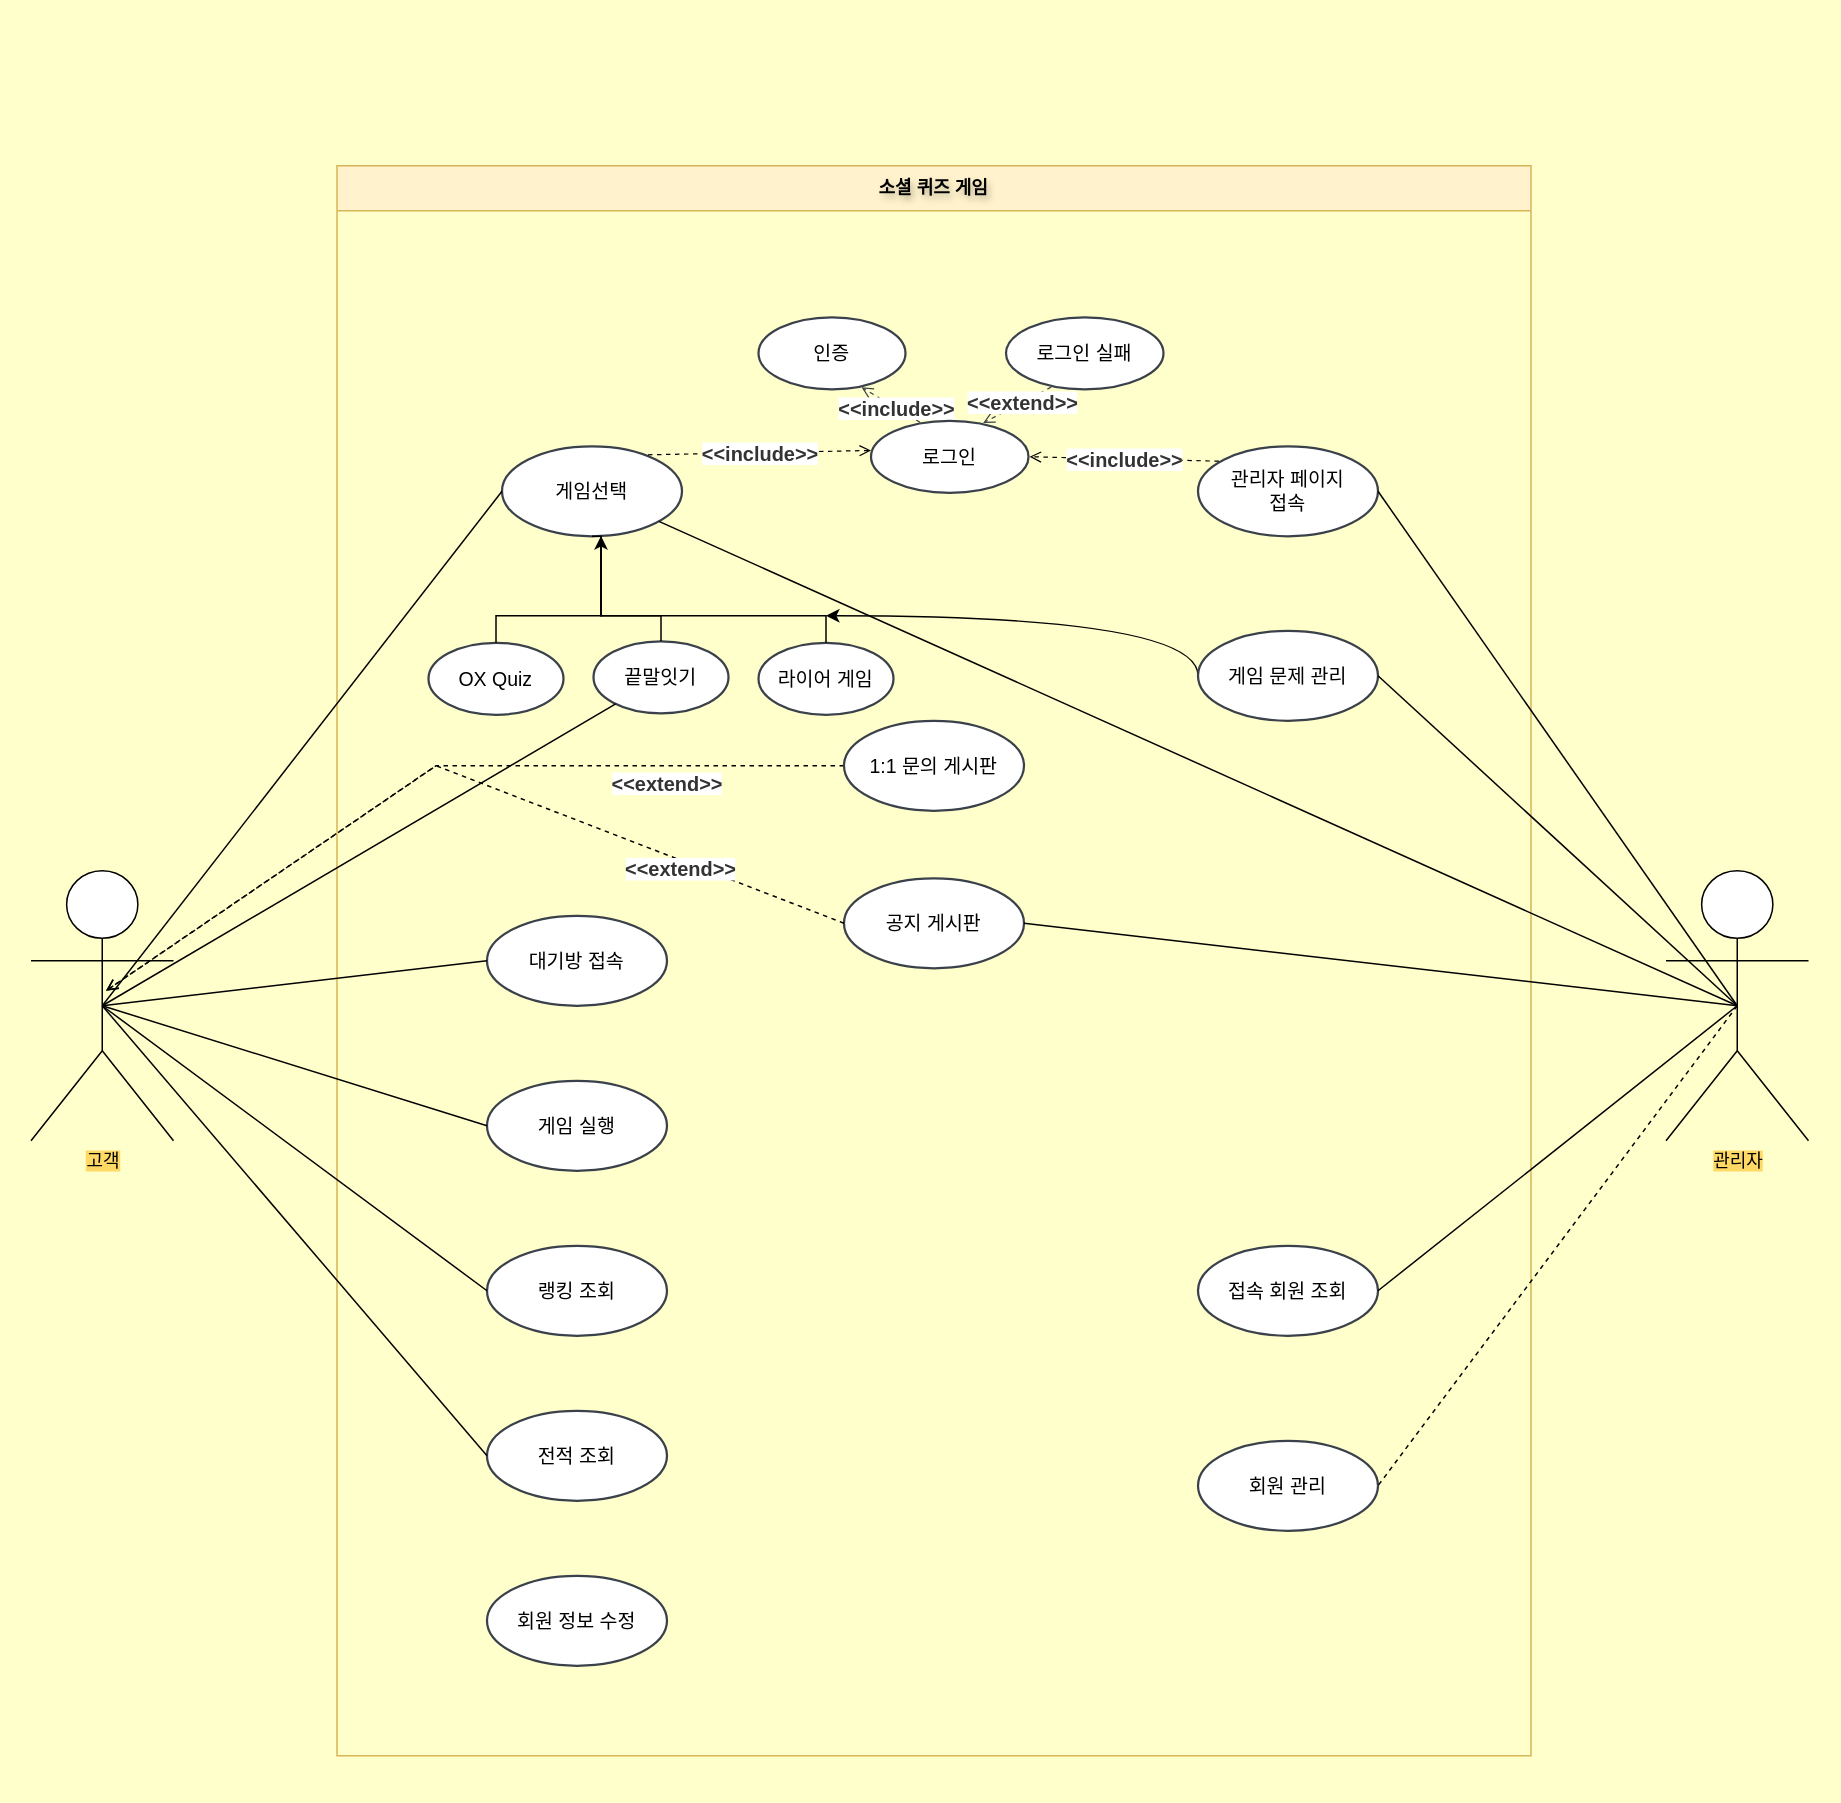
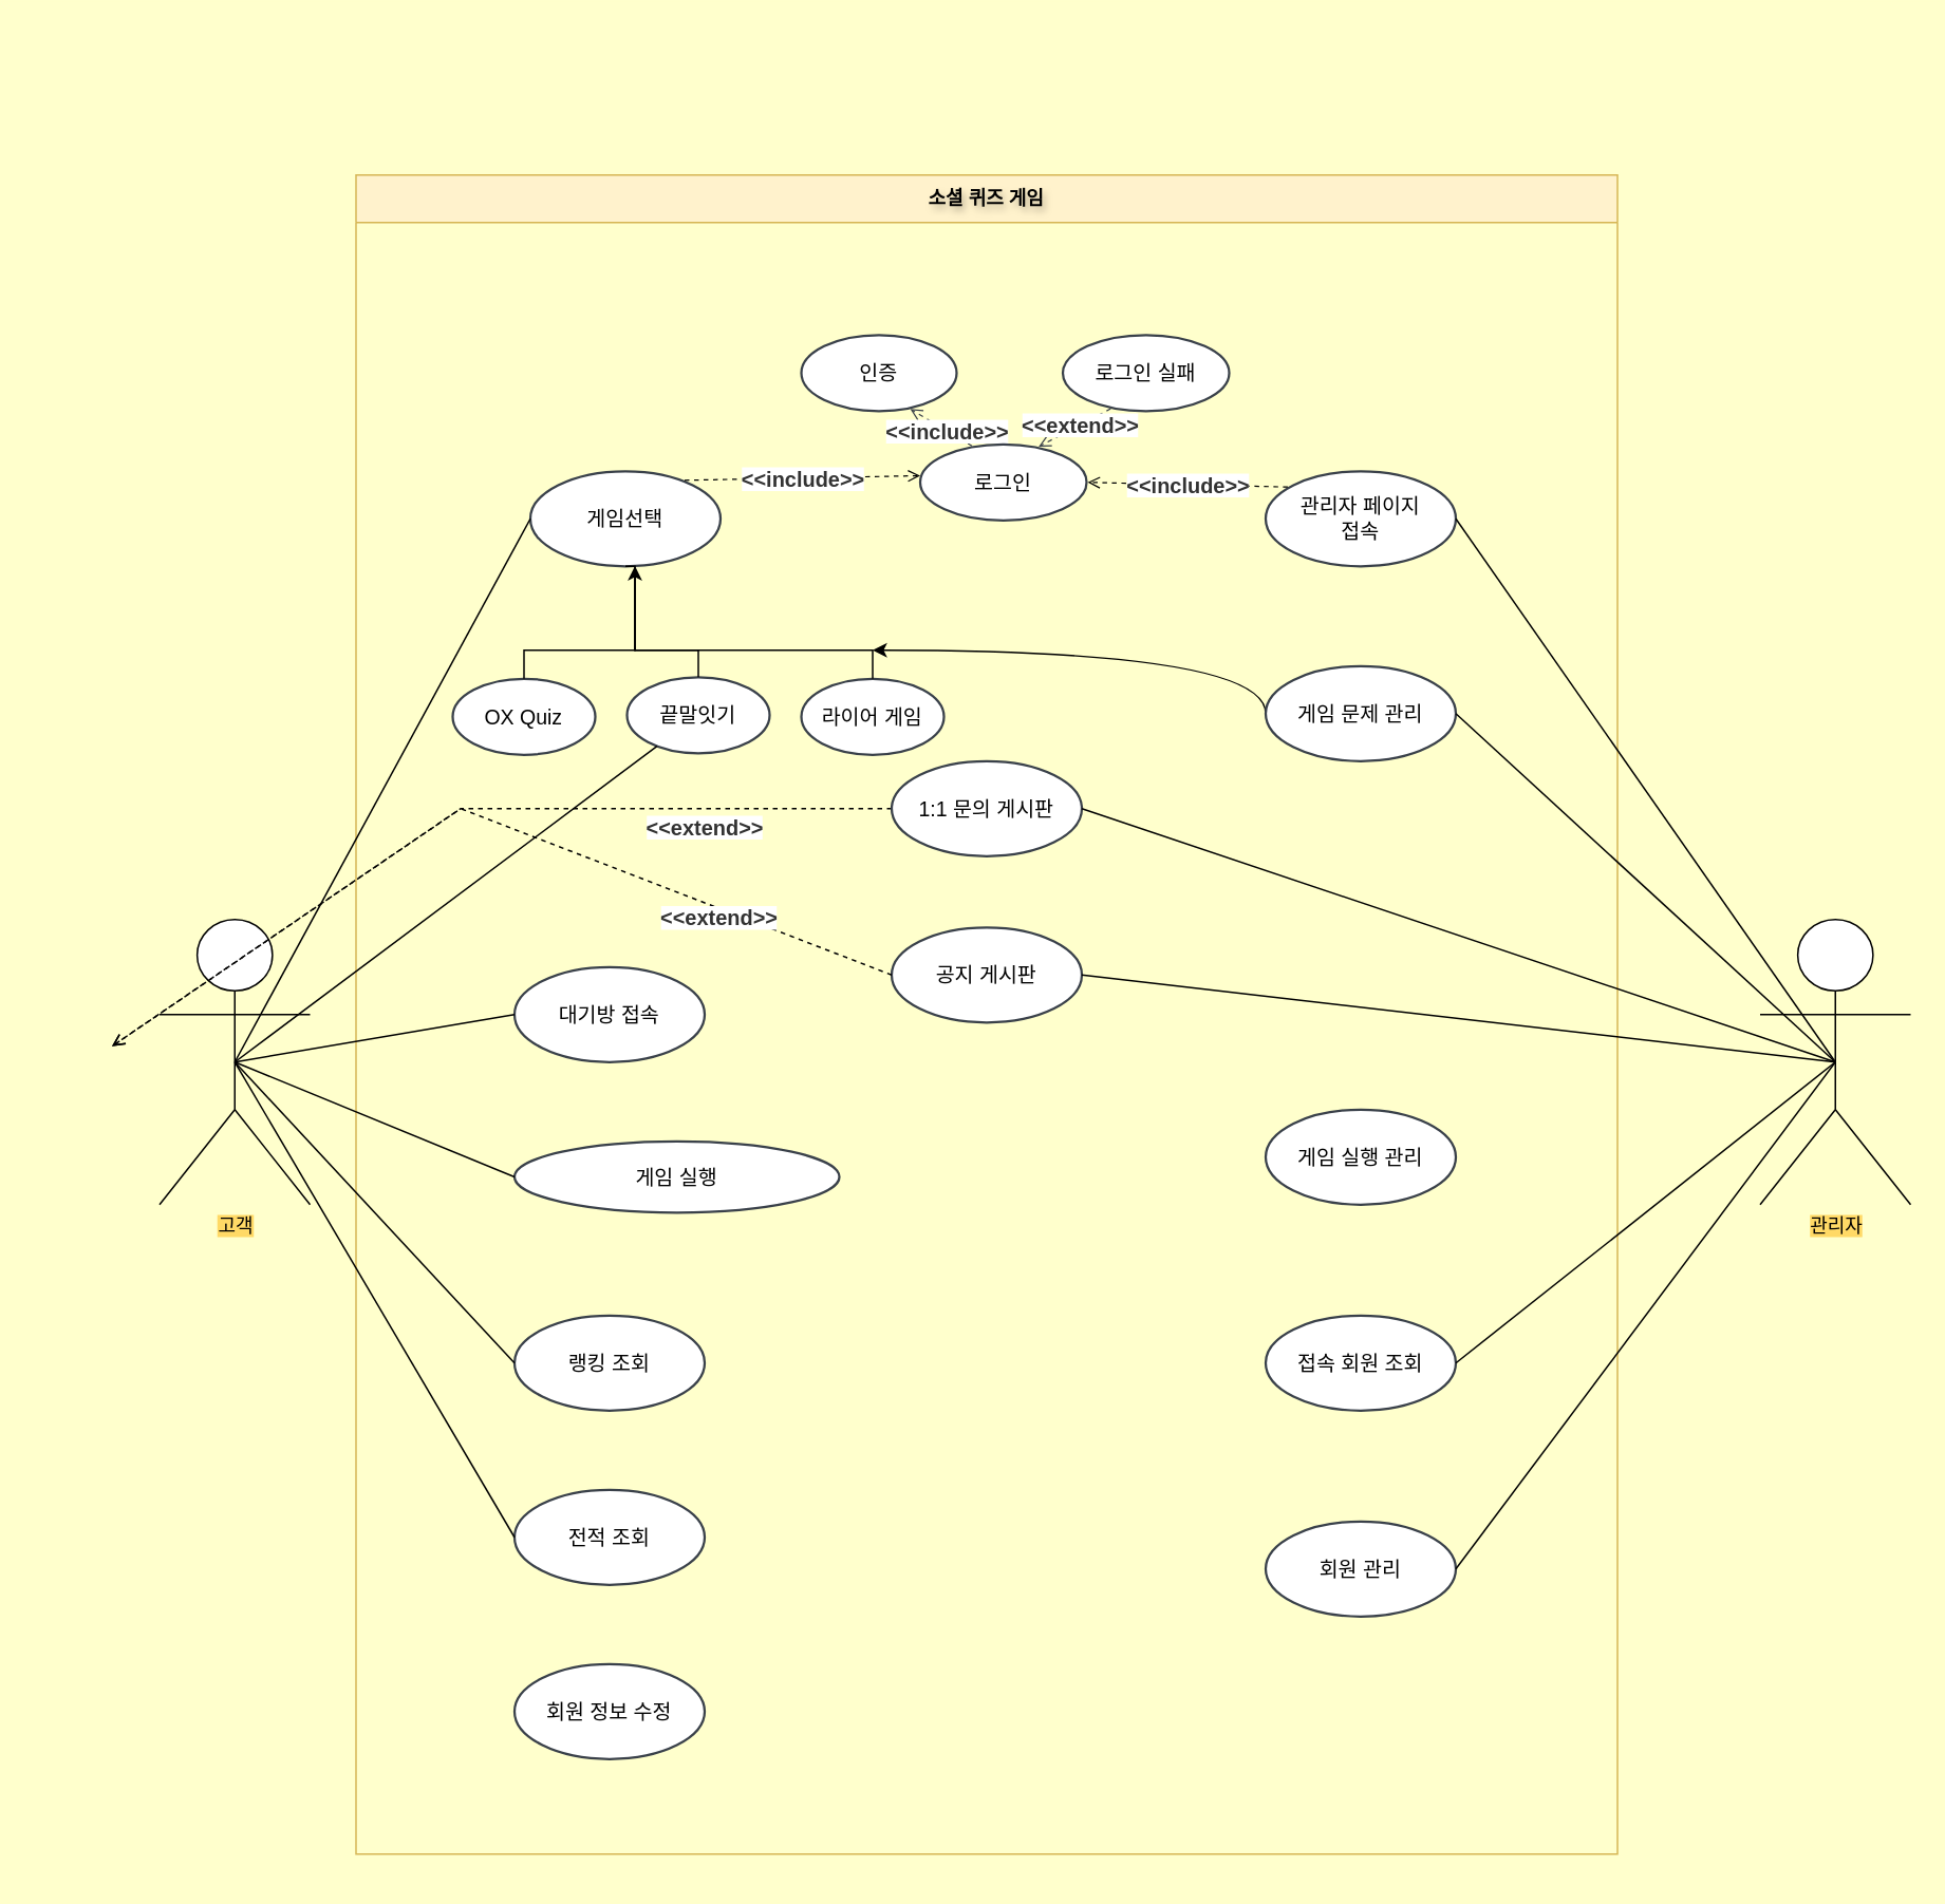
- <mxCell id="48" style="edgeStyle=none;rounded=0;orthogonalLoop=1;jettySize=auto;html=1;exitX=0.5;exitY=0.5;exitDx=0;exitDy=0;exitPerimeter=0;endArrow=none;startFill=0;" edge="1" parent="1" source="49" target="24"><mxGeometry relative="1" as="geometry" /></mxCell>
+ <mxCell id="48" style="edgeStyle=none;rounded=0;orthogonalLoop=1;jettySize=auto;html=1;exitX=0.5;exitY=0.5;exitDx=0;exitDy=0;exitPerimeter=0;entryX=1;entryY=0.5;entryDx=0;entryDy=0;endArrow=none;startFill=0;" edge="1" parent="1" source="49" target="26"><mxGeometry relative="1" as="geometry" /></mxCell>
- <mxCell id="13" value="고객" style="shape=umlActor;verticalLabelPosition=bottom;verticalAlign=top;html=1;outlineConnect=0;labelBackgroundColor=#FFD966;" vertex="1" parent="2"><mxGeometry y="560" width="95" height="180" as="geometry" /></mxCell>
+ <mxCell id="13" value="고객" style="shape=umlActor;verticalLabelPosition=bottom;verticalAlign=top;html=1;outlineConnect=0;labelBackgroundColor=#FFD966;" vertex="1" parent="2"><mxGeometry x="80" y="560" width="95" height="180" as="geometry" /></mxCell>
+ <mxCell id="18" value="게임 실행 관리" style="html=1;overflow=block;blockSpacing=1;whiteSpace=wrap;ellipse;fontSize=13;spacing=3.8;strokeColor=#3a414a;strokeOpacity=100;fillOpacity=100;rounded=1;absoluteArcSize=1;arcSize=9;fillColor=#ffffff;strokeWidth=1.5;lucidId=8Fh3Wd_DO-Hv;" vertex="1" parent="14"><mxGeometry x="574" y="590" width="120" height="60" as="geometry" /></mxCell>
- <mxCell id="19" value="게임 실행" style="html=1;overflow=block;blockSpacing=1;whiteSpace=wrap;ellipse;fontSize=13;spacing=3.8;strokeColor=#3a414a;strokeOpacity=100;fillOpacity=100;rounded=1;absoluteArcSize=1;arcSize=9;fillColor=#ffffff;strokeWidth=1.5;lucidId=v6J1DkmEYp-Z;" vertex="1" parent="14"><mxGeometry x="100" y="610" width="120" height="60" as="geometry" /></mxCell>
+ <mxCell id="19" value="게임 실행" style="html=1;overflow=block;blockSpacing=1;whiteSpace=wrap;ellipse;fontSize=13;spacing=3.8;strokeColor=#3a414a;strokeOpacity=100;fillOpacity=100;rounded=1;absoluteArcSize=1;arcSize=9;fillColor=#ffffff;strokeWidth=1.5;lucidId=v6J1DkmEYp-Z;" vertex="1" parent="14"><mxGeometry x="100" y="610" width="205" height="45" as="geometry" /></mxCell>
- <mxCell id="50" style="edgeStyle=none;rounded=0;orthogonalLoop=1;jettySize=auto;html=1;entryX=1;entryY=0.5;entryDx=0;entryDy=0;exitX=0.5;exitY=0.5;exitDx=0;exitDy=0;exitPerimeter=0;endArrow=none;startFill=0;dashed=1;" edge="1" parent="1" source="49" target="15"><mxGeometry relative="1" as="geometry" /></mxCell>
+ <mxCell id="50" style="edgeStyle=none;rounded=0;orthogonalLoop=1;jettySize=auto;html=1;entryX=1;entryY=0.5;entryDx=0;entryDy=0;exitX=0.5;exitY=0.5;exitDx=0;exitDy=0;exitPerimeter=0;endArrow=none;startFill=0;" edge="1" parent="1" source="49" target="15"><mxGeometry relative="1" as="geometry" /></mxCell>
